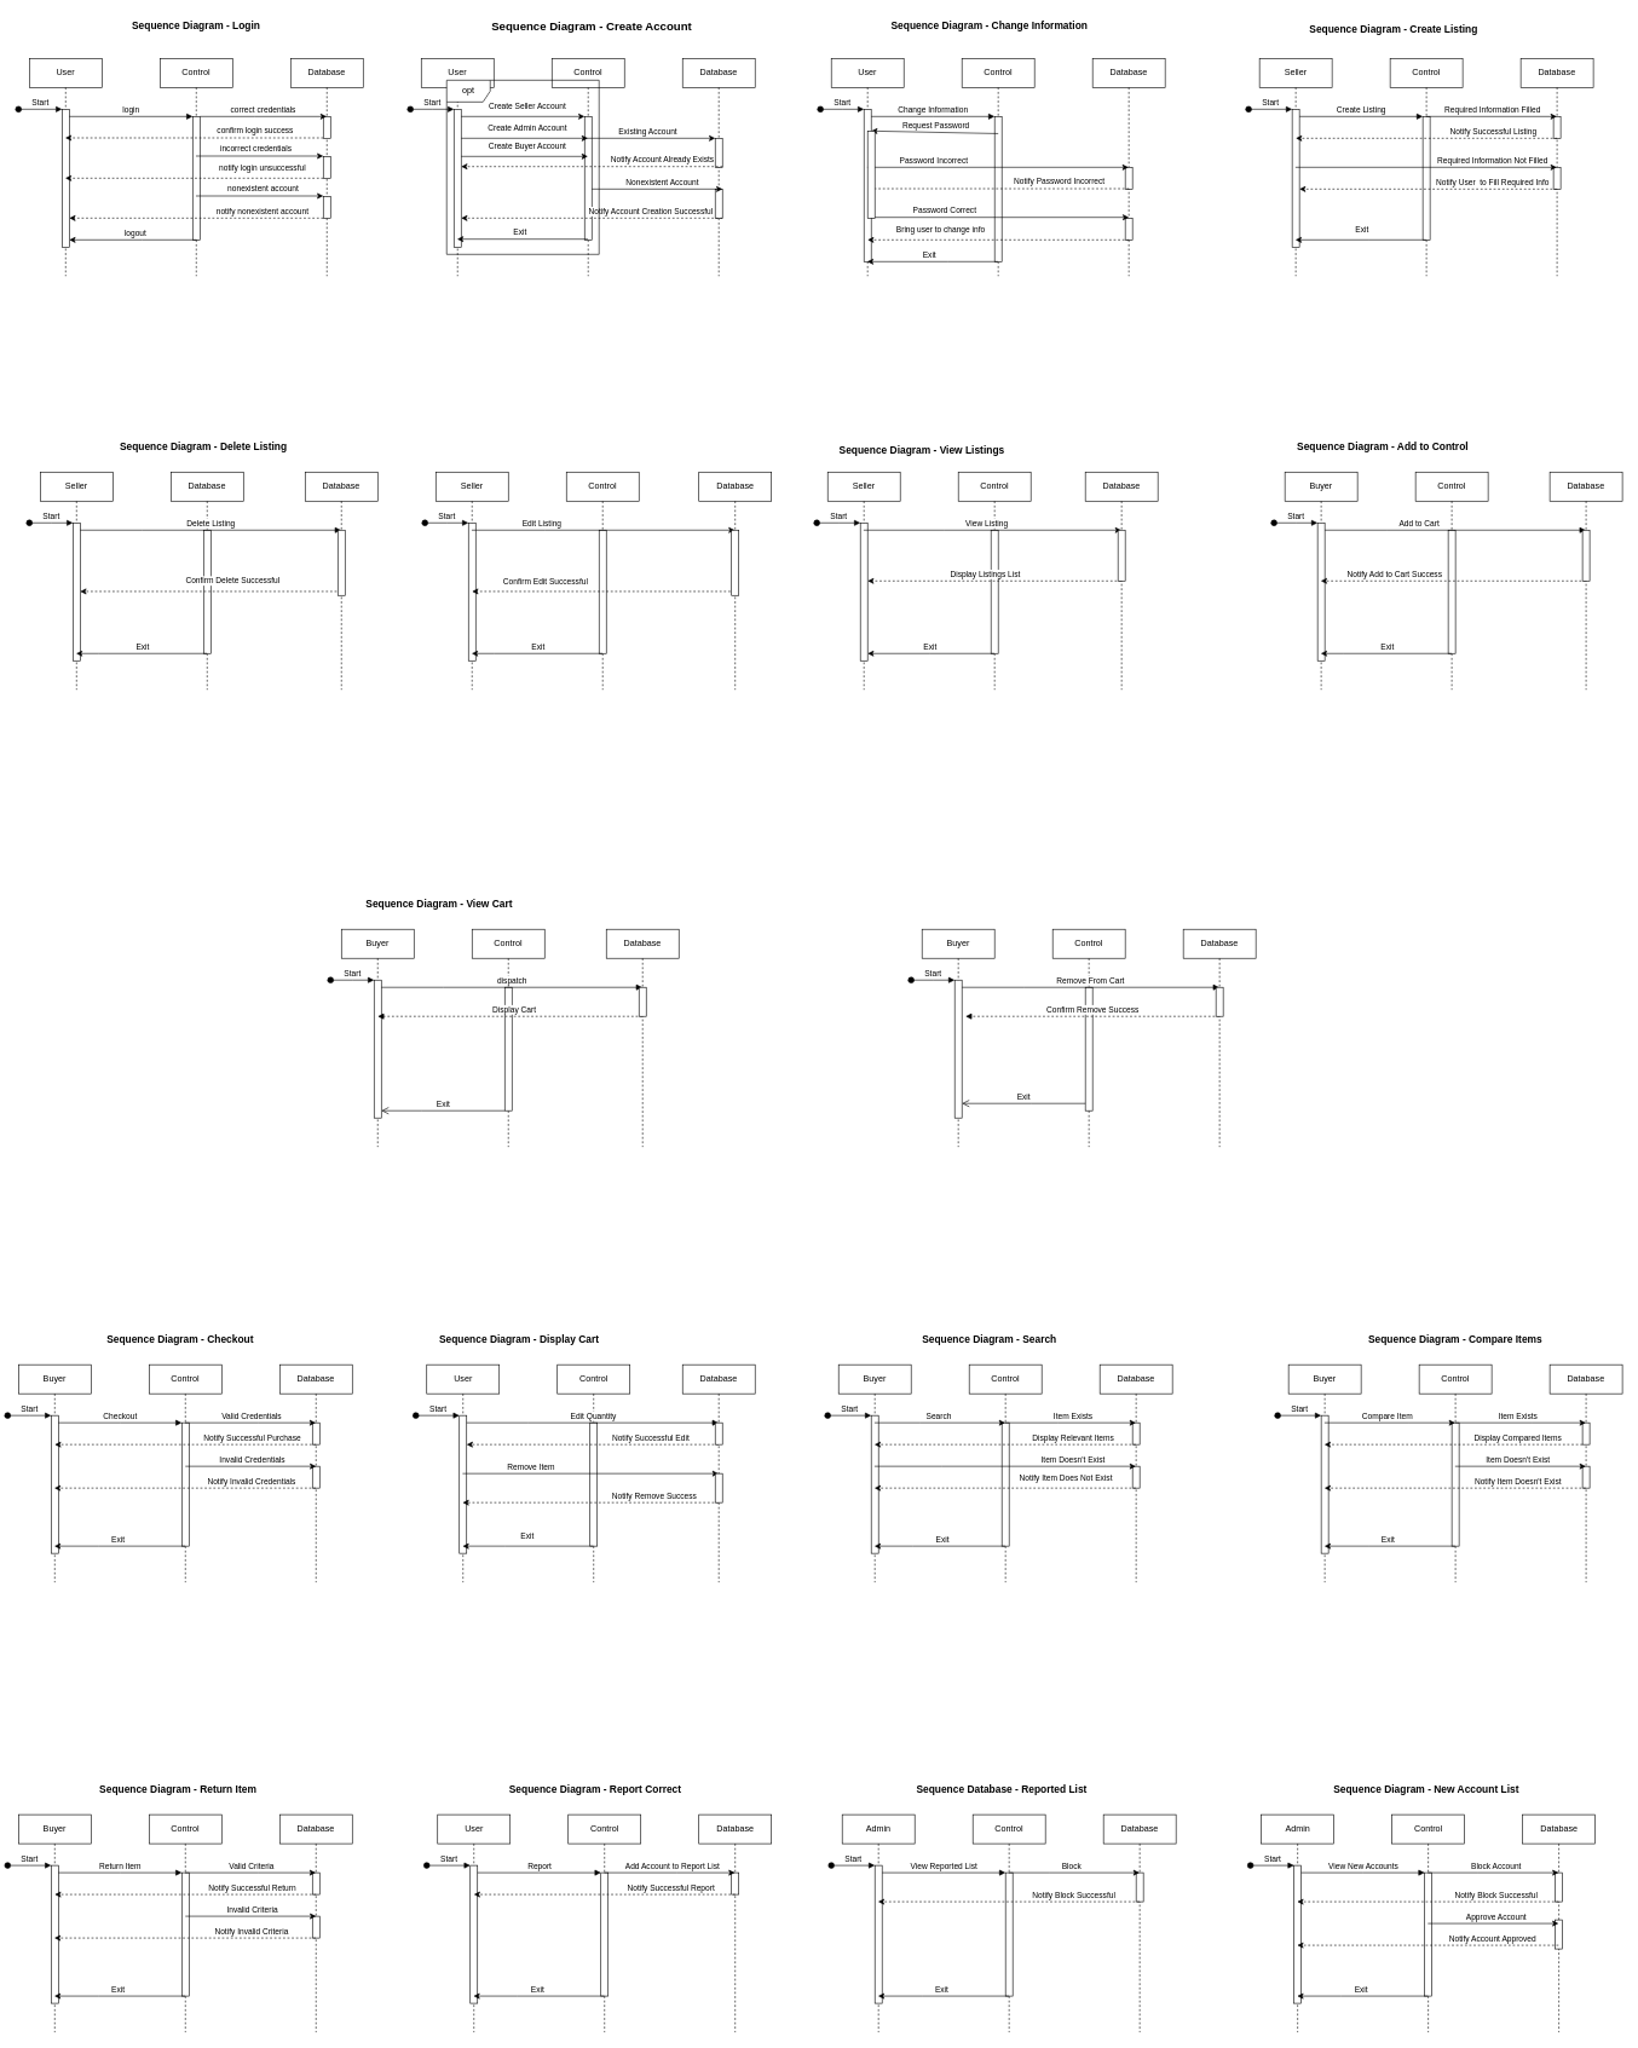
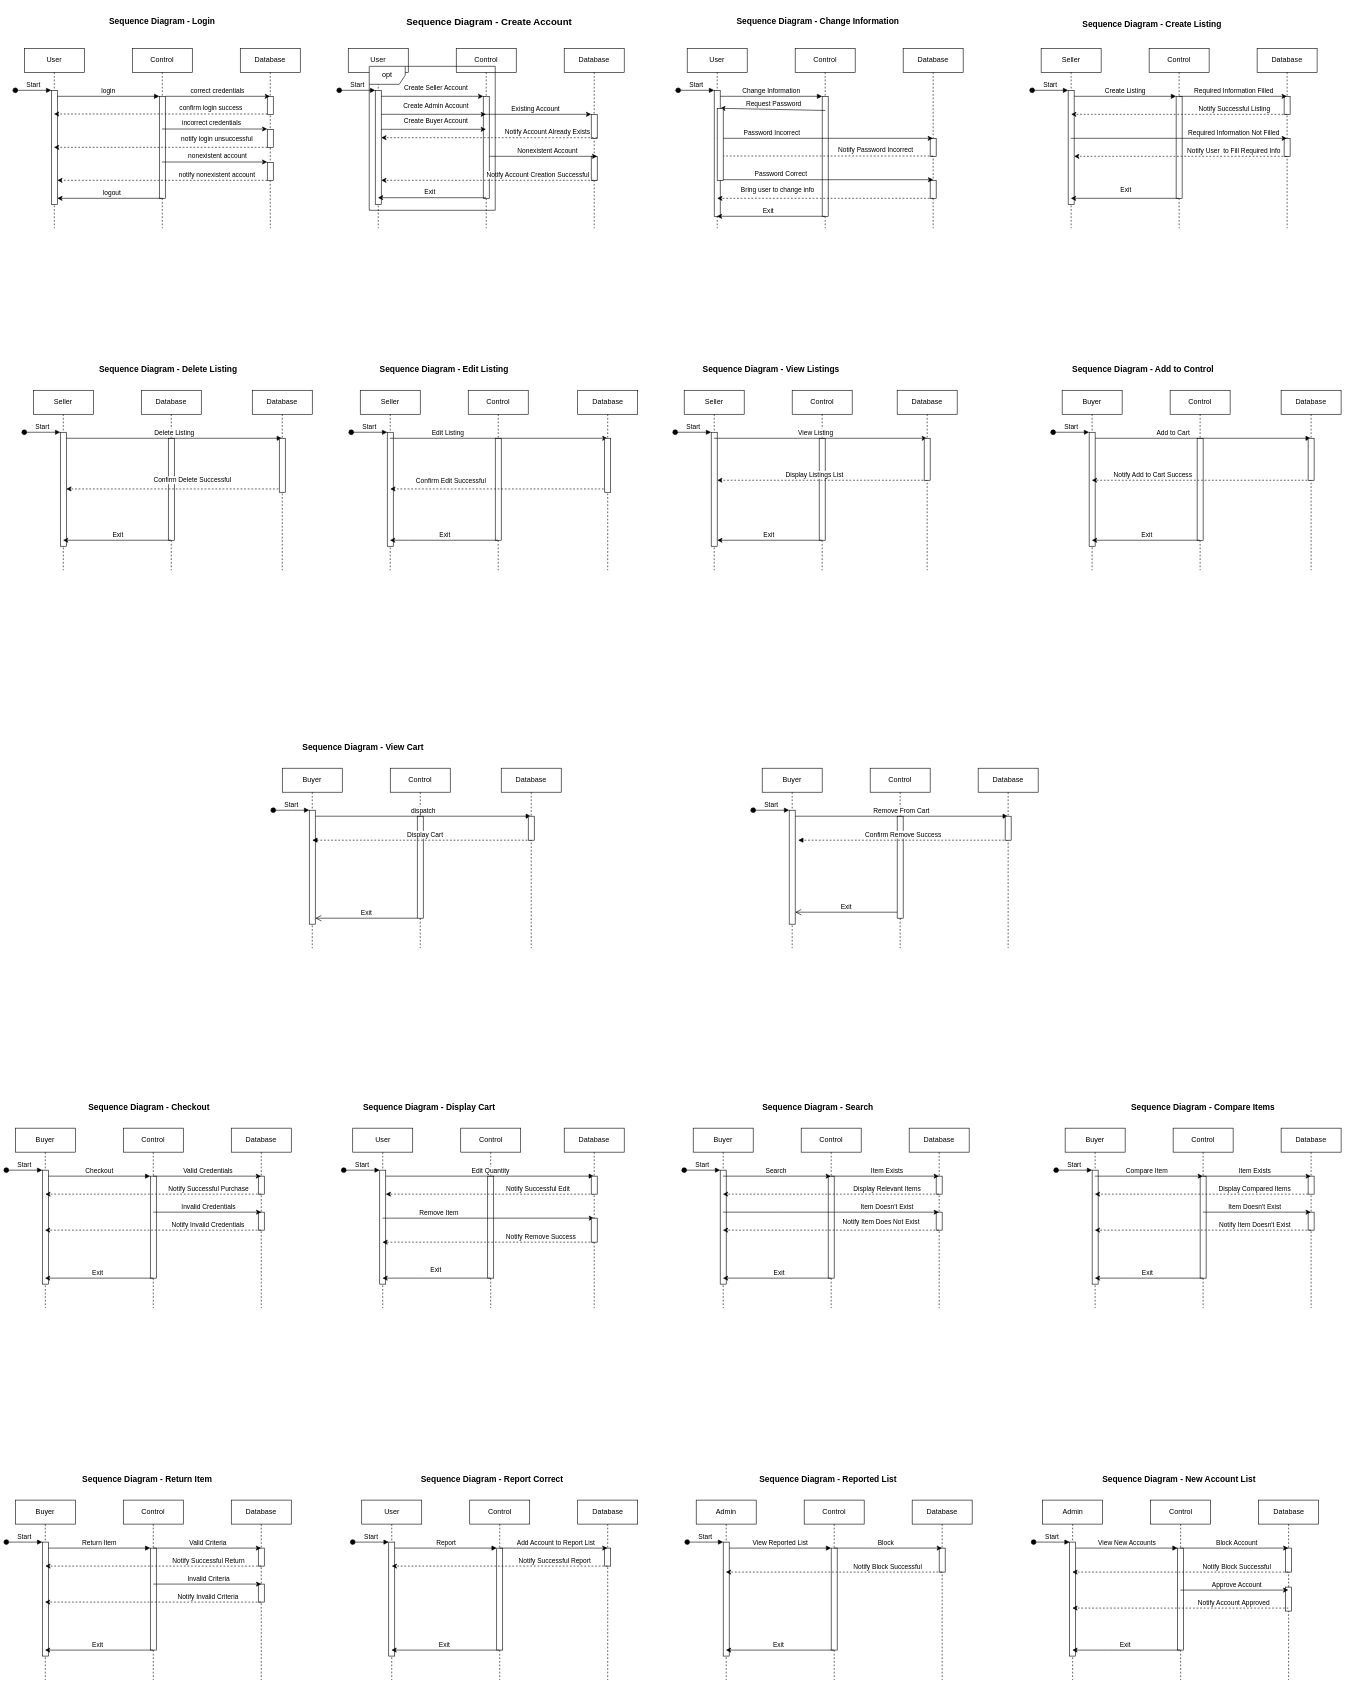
+ <mxCell id="136" value="&lt;font style=&quot;font-size: 14px;&quot;&gt;&lt;b&gt;Sequence Diagram - Edit Listing&lt;/b&gt;&lt;/font&gt;" style="text;html=1;strokeColor=none;fillColor=none;align=center;verticalAlign=middle;whiteSpace=wrap;rounded=0;" parent="1" vertex="1"><mxGeometry x="575" y="600" width="320" height="30" as="geometry" /></mxCell>
- <mxCell id="137" value="&lt;font style=&quot;font-size: 14px;&quot;&gt;&lt;b&gt;Sequence Diagram - View Listings&lt;/b&gt;&lt;/font&gt;" style="text;html=1;strokeColor=none;fillColor=none;align=center;verticalAlign=middle;whiteSpace=wrap;rounded=0;" parent="1" vertex="1"><mxGeometry x="1120" y="605" width="290" height="30" as="geometry" /></mxCell>
+ <mxCell id="137" value="&lt;font style=&quot;font-size: 14px;&quot;&gt;&lt;b&gt;Sequence Diagram - View Listings&lt;/b&gt;&lt;/font&gt;" style="text;html=1;strokeColor=none;fillColor=none;align=center;verticalAlign=middle;whiteSpace=wrap;rounded=0;" parent="1" vertex="1"><mxGeometry x="1135" y="600" width="290" height="30" as="geometry" /></mxCell>
- <mxCell id="293" value="&lt;b&gt;&lt;font style=&quot;font-size: 14px;&quot;&gt;Sequence Database - Reported List&lt;/font&gt;&lt;/b&gt;" style="text;html=1;strokeColor=none;fillColor=none;align=center;verticalAlign=middle;whiteSpace=wrap;rounded=0;" parent="1" vertex="1"><mxGeometry x="1170" y="2450" width="410" height="30" as="geometry" /></mxCell>
+ <mxCell id="293" value="&lt;b&gt;&lt;font style=&quot;font-size: 14px;&quot;&gt;Sequence Diagram - Reported List&lt;/font&gt;&lt;/b&gt;" style="text;html=1;strokeColor=none;fillColor=none;align=center;verticalAlign=middle;whiteSpace=wrap;rounded=0;" parent="1" vertex="1"><mxGeometry x="1170" y="2450" width="410" height="30" as="geometry" /></mxCell>
